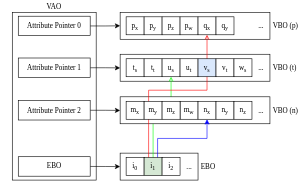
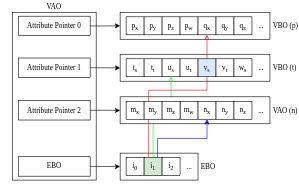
+ <mxCell id="15" value="&lt;font face=&quot;CMU Serif&quot;&gt;q&lt;sub&gt;z&lt;/sub&gt;&lt;/font&gt;" style="rounded=0;whiteSpace=wrap;html=1;" parent="1" vertex="1"><mxGeometry x="390" y="27.5" width="30" height="30" as="geometry" /></mxCell>
- <mxCell id="5" value="&amp;nbsp;VBO (n)" style="rounded=0;whiteSpace=wrap;html=1;labelPosition=right;verticalLabelPosition=middle;align=left;verticalAlign=middle;fontFamily=CMU Serif;fontSource=https%3A%2F%2Ffonts.googleapis.com%2Fcss%3Ffamily%3DCMU%2BSerif;" vertex="1" parent="1"><mxGeometry x="200" y="161" width="250" height="45" as="geometry" /></mxCell>
+ <mxCell id="5" value="&amp;nbsp;VAO (n)" style="rounded=0;whiteSpace=wrap;html=1;labelPosition=right;verticalLabelPosition=middle;align=left;verticalAlign=middle;fontFamily=CMU Serif;fontSource=https%3A%2F%2Ffonts.googleapis.com%2Fcss%3Ffamily%3DCMU%2BSerif;" vertex="1" parent="1"><mxGeometry x="200" y="161" width="250" height="45" as="geometry" /></mxCell>
